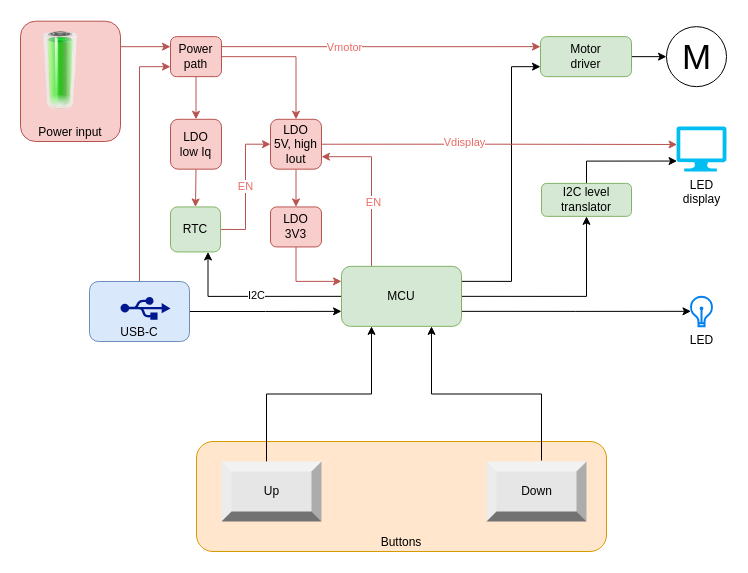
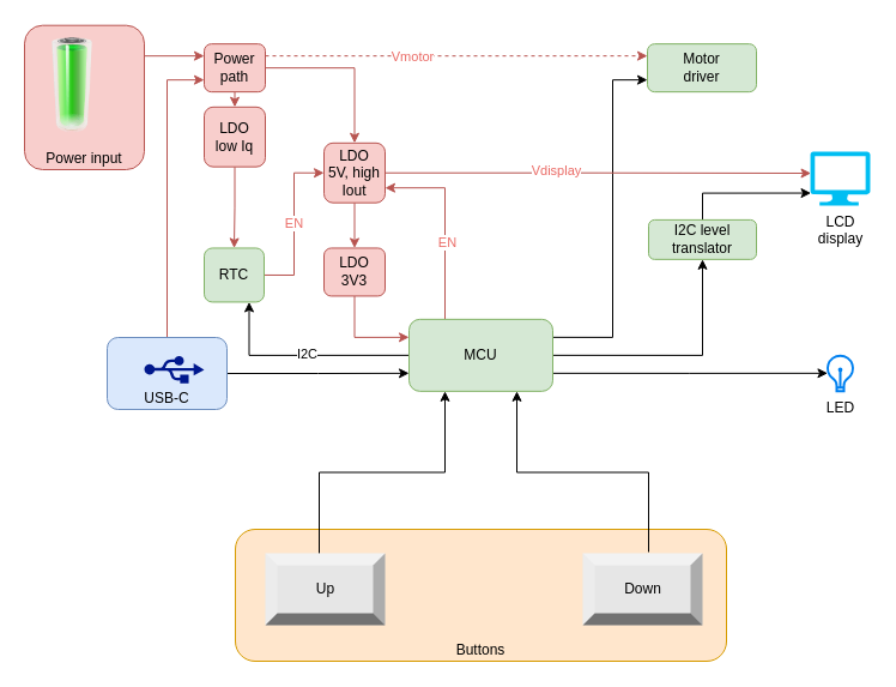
- <mxCell id="28" style="edgeStyle=orthogonalEdgeStyle;rounded=0;orthogonalLoop=1;jettySize=auto;html=1;entryX=0;entryY=0.25;entryDx=0;entryDy=0;fillColor=#f8cecc;strokeColor=#b85450;exitX=1;exitY=0.25;exitDx=0;exitDy=0;" parent="1" source="32" target="24" edge="1"><mxGeometry relative="1" as="geometry"><mxPoint x="220" y="56" as="sourcePoint" /></mxGeometry></mxCell>
+ <mxCell id="28" style="edgeStyle=orthogonalEdgeStyle;rounded=0;orthogonalLoop=1;jettySize=auto;html=1;entryX=0;entryY=0.25;entryDx=0;entryDy=0;fillColor=#f8cecc;strokeColor=#b85450;exitX=1;exitY=0.25;exitDx=0;exitDy=0;dashed=1;" parent="1" source="32" target="24" edge="1"><mxGeometry relative="1" as="geometry"><mxPoint x="220" y="56" as="sourcePoint" /></mxGeometry></mxCell>
- <mxCell id="7" style="edgeStyle=orthogonalEdgeStyle;rounded=0;orthogonalLoop=1;jettySize=auto;html=1;exitX=1;exitY=0.5;exitDx=0;exitDy=0;entryX=0;entryY=0.5;entryDx=0;entryDy=0;startArrow=none;" parent="1" source="24" target="16" edge="1"><mxGeometry relative="1" as="geometry" /></mxCell>
- <mxCell id="16" value="M" style="verticalLabelPosition=middle;shadow=0;dashed=0;align=center;html=1;verticalAlign=middle;strokeWidth=1;shape=ellipse;aspect=fixed;fontSize=35;" parent="1" vertex="1"><mxGeometry x="666" y="26.15" width="60" height="60" as="geometry" /></mxCell>
- <mxCell id="41" value="&lt;div&gt;LDO&lt;/div&gt;&lt;div&gt;low Iq&lt;br&gt;&lt;/div&gt;" style="rounded=1;whiteSpace=wrap;html=1;fillColor=#f8cecc;strokeColor=#b85450;" parent="1" vertex="1"><mxGeometry x="170" y="118.8" width="51" height="49.85" as="geometry" /></mxCell>
+ <mxCell id="41" value="&lt;div&gt;LDO&lt;/div&gt;&lt;div&gt;low Iq&lt;br&gt;&lt;/div&gt;" style="rounded=1;whiteSpace=wrap;html=1;fillColor=#f8cecc;strokeColor=#b85450;" parent="1" vertex="1"><mxGeometry x="170" y="88.8" width="51" height="49.85" as="geometry" /></mxCell>
- <mxCell id="25" value="&lt;div&gt;LED&lt;/div&gt;&lt;div&gt;display&lt;br&gt;&lt;/div&gt;" style="verticalLabelPosition=bottom;html=1;verticalAlign=top;align=center;strokeColor=none;fillColor=#00BEF2;shape=mxgraph.azure.computer;pointerEvents=1;" parent="1" vertex="1"><mxGeometry x="676" y="126" width="50" height="45" as="geometry" /></mxCell>
+ <mxCell id="25" value="&lt;div&gt;LCD&lt;/div&gt;&lt;div&gt;display&lt;br&gt;&lt;/div&gt;" style="verticalLabelPosition=bottom;html=1;verticalAlign=top;align=center;strokeColor=none;fillColor=#00BEF2;shape=mxgraph.azure.computer;pointerEvents=1;" parent="1" vertex="1"><mxGeometry x="676" y="126" width="50" height="45" as="geometry" /></mxCell>
